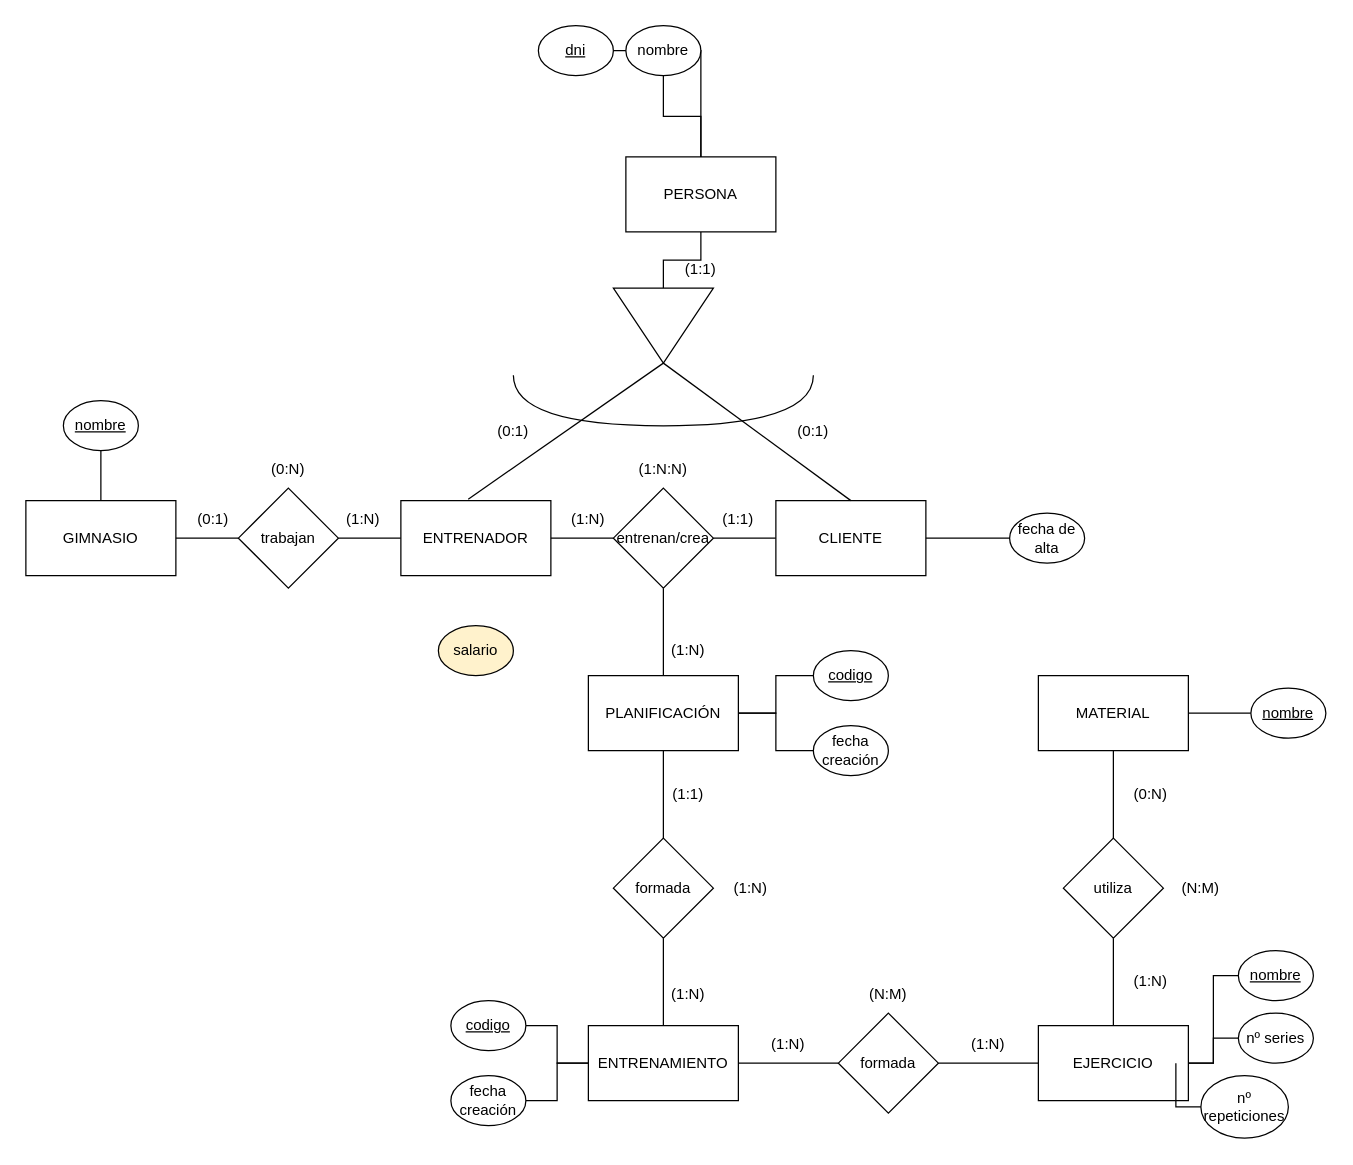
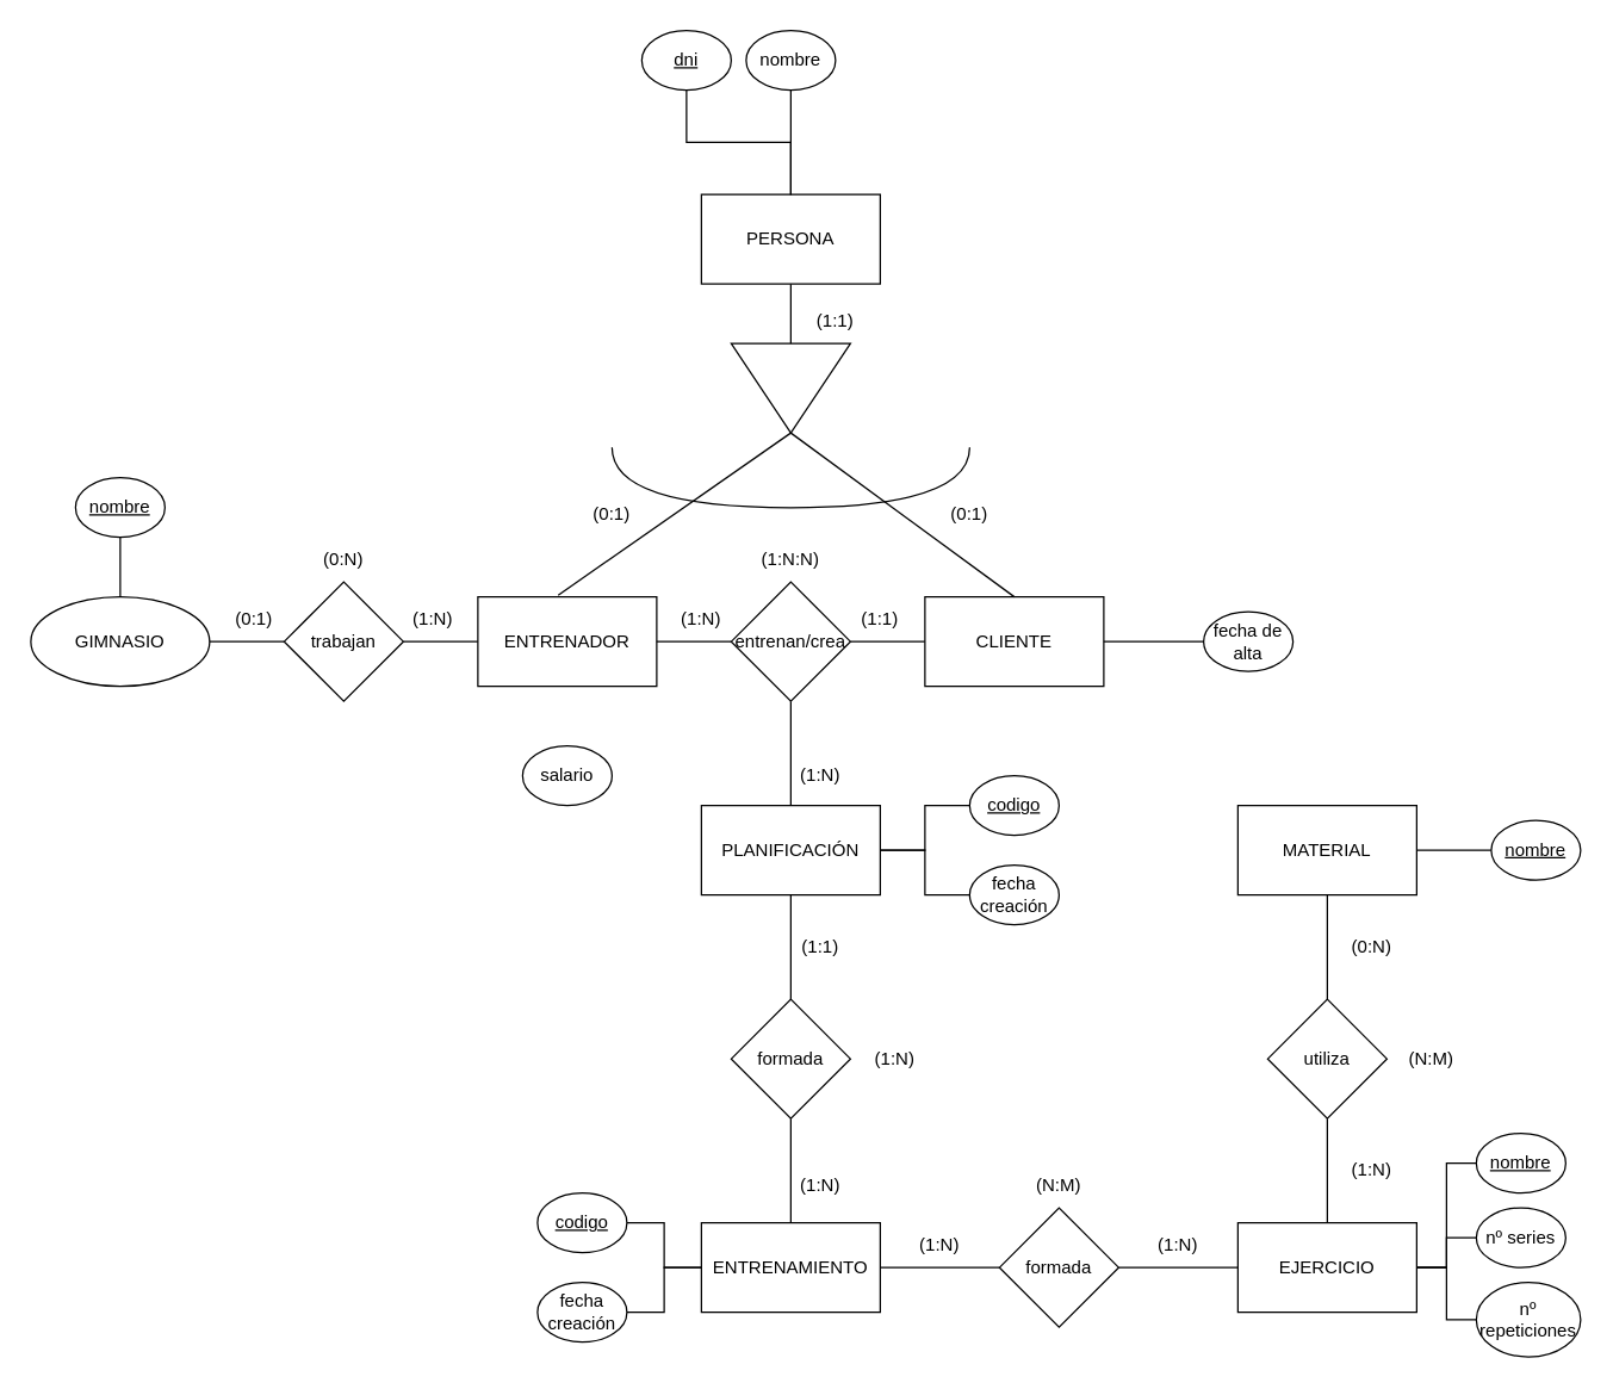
- <mxCell id="20" value="PERSONA" style="rounded=0;whiteSpace=wrap;html=1;" vertex="1" parent="1"><mxGeometry x="500" y="125" width="120" height="60" as="geometry" /></mxCell>
+ <mxCell id="20" value="PERSONA" style="rounded=0;whiteSpace=wrap;html=1;" vertex="1" parent="1"><mxGeometry x="470" y="130" width="120" height="60" as="geometry" /></mxCell>
- <mxCell id="2" value="GIMNASIO" style="rounded=0;whiteSpace=wrap;html=1;" vertex="1" parent="1"><mxGeometry x="20" y="400" width="120" height="60" as="geometry" /></mxCell>
+ <mxCell id="2" value="GIMNASIO" style="ellipse;whiteSpace=wrap;html=1;" vertex="1" parent="1"><mxGeometry x="20" y="400" width="120" height="60" as="geometry" /></mxCell>
- <mxCell id="37" value="salario" style="ellipse;whiteSpace=wrap;html=1;fontStyle=0;fillColor=#fff2cc;" vertex="1" parent="1"><mxGeometry x="350" y="500" width="60" height="40" as="geometry" /></mxCell>
+ <mxCell id="37" value="salario" style="ellipse;whiteSpace=wrap;html=1;fontStyle=0" vertex="1" parent="1"><mxGeometry x="350" y="500" width="60" height="40" as="geometry" /></mxCell>
- <mxCell id="53" value="nº repeticiones" style="ellipse;whiteSpace=wrap;html=1;fontStyle=0" vertex="1" parent="1"><mxGeometry x="960" y="860" width="70" height="50" as="geometry" /></mxCell>
+ <mxCell id="53" value="nº repeticiones" style="ellipse;whiteSpace=wrap;html=1;fontStyle=0" vertex="1" parent="1"><mxGeometry x="990" y="860" width="70" height="50" as="geometry" /></mxCell>
